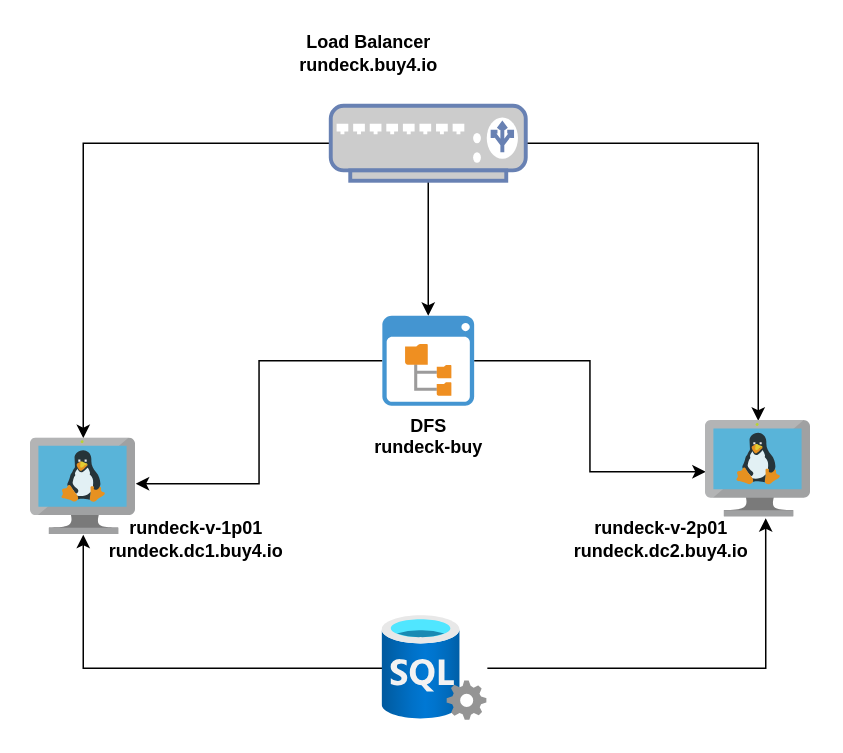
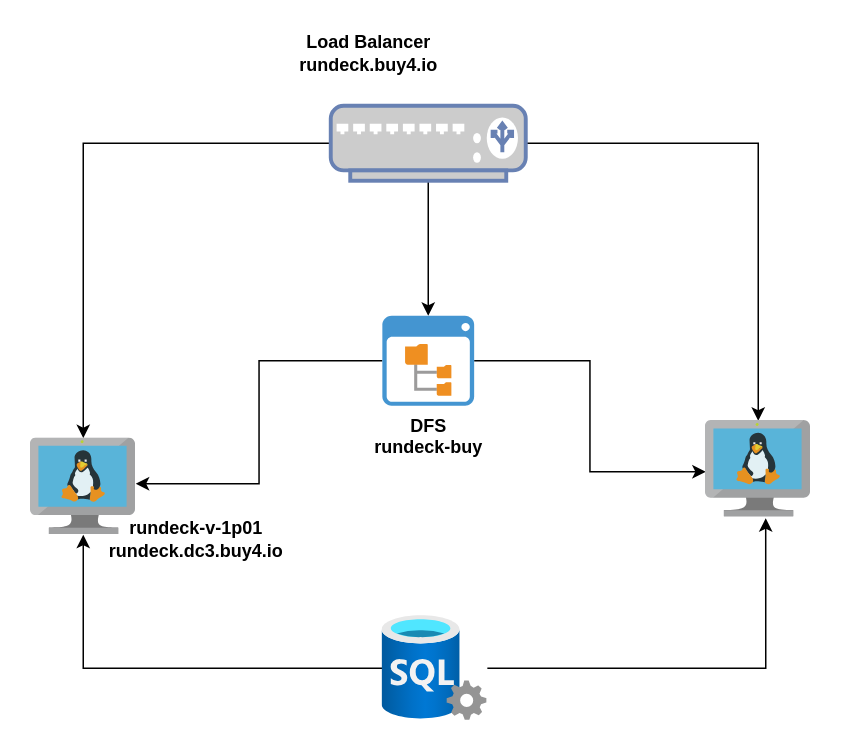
- <mxCell id="15" value="&lt;meta charset=&quot;utf-8&quot;&gt;&lt;span style=&quot;color: rgb(0, 0, 0); font-family: helvetica; font-size: 12px; font-style: normal; letter-spacing: normal; text-align: center; text-indent: 0px; text-transform: none; word-spacing: 0px; background-color: rgb(255, 255, 255); display: inline; float: none;&quot;&gt;rundeck-v-1p01&lt;/span&gt;&lt;br style=&quot;color: rgb(0, 0, 0); font-family: helvetica; font-size: 12px; font-style: normal; letter-spacing: normal; text-align: center; text-indent: 0px; text-transform: none; word-spacing: 0px;&quot;&gt;&lt;span style=&quot;color: rgb(0, 0, 0); font-family: helvetica; font-size: 12px; font-style: normal; letter-spacing: normal; text-align: center; text-indent: 0px; text-transform: none; word-spacing: 0px; background-color: rgb(255, 255, 255); display: inline; float: none;&quot;&gt;rundeck.dc1.buy4.io&lt;/span&gt;" style="text;html=1;resizable=0;autosize=1;align=center;verticalAlign=middle;points=[];fillColor=none;strokeColor=none;rounded=0;fontColor=#000000;fontStyle=1" vertex="1" parent="1"><mxGeometry x="65" y="344.4" width="130" height="30" as="geometry" /></mxCell>
+ <mxCell id="15" value="&lt;meta charset=&quot;utf-8&quot;&gt;&lt;span style=&quot;color: rgb(0, 0, 0); font-family: helvetica; font-size: 12px; font-style: normal; letter-spacing: normal; text-align: center; text-indent: 0px; text-transform: none; word-spacing: 0px; background-color: rgb(255, 255, 255); display: inline; float: none;&quot;&gt;rundeck-v-1p01&lt;/span&gt;&lt;br style=&quot;color: rgb(0, 0, 0); font-family: helvetica; font-size: 12px; font-style: normal; letter-spacing: normal; text-align: center; text-indent: 0px; text-transform: none; word-spacing: 0px;&quot;&gt;&lt;span style=&quot;color: rgb(0, 0, 0); font-family: helvetica; font-size: 12px; font-style: normal; letter-spacing: normal; text-align: center; text-indent: 0px; text-transform: none; word-spacing: 0px; background-color: rgb(255, 255, 255); display: inline; float: none;&quot;&gt;rundeck.dc3.buy4.io&lt;/span&gt;" style="text;html=1;resizable=0;autosize=1;align=center;verticalAlign=middle;points=[];fillColor=none;strokeColor=none;rounded=0;fontColor=#000000;fontStyle=1" vertex="1" parent="1"><mxGeometry x="65" y="344.4" width="130" height="30" as="geometry" /></mxCell>
- <mxCell id="16" value="&lt;span style=&quot;color: rgb(0, 0, 0); font-family: helvetica; font-size: 12px; font-style: normal; letter-spacing: normal; text-align: center; text-indent: 0px; text-transform: none; word-spacing: 0px; background-color: rgb(255, 255, 255); display: inline; float: none;&quot;&gt;rundeck-v-2p01&lt;/span&gt;&lt;br style=&quot;color: rgb(0, 0, 0); font-family: helvetica; font-size: 12px; font-style: normal; letter-spacing: normal; text-align: center; text-indent: 0px; text-transform: none; word-spacing: 0px;&quot;&gt;&lt;span style=&quot;color: rgb(0, 0, 0); font-family: helvetica; font-size: 12px; font-style: normal; letter-spacing: normal; text-align: center; text-indent: 0px; text-transform: none; word-spacing: 0px; background-color: rgb(255, 255, 255); display: inline; float: none;&quot;&gt;rundeck.dc2.buy4.io&lt;/span&gt;" style="text;html=1;resizable=0;autosize=1;align=center;verticalAlign=middle;points=[];fillColor=none;strokeColor=none;rounded=0;fontColor=#000000;fontStyle=1" vertex="1" parent="1"><mxGeometry x="375" y="344.4" width="130" height="30" as="geometry" /></mxCell>
